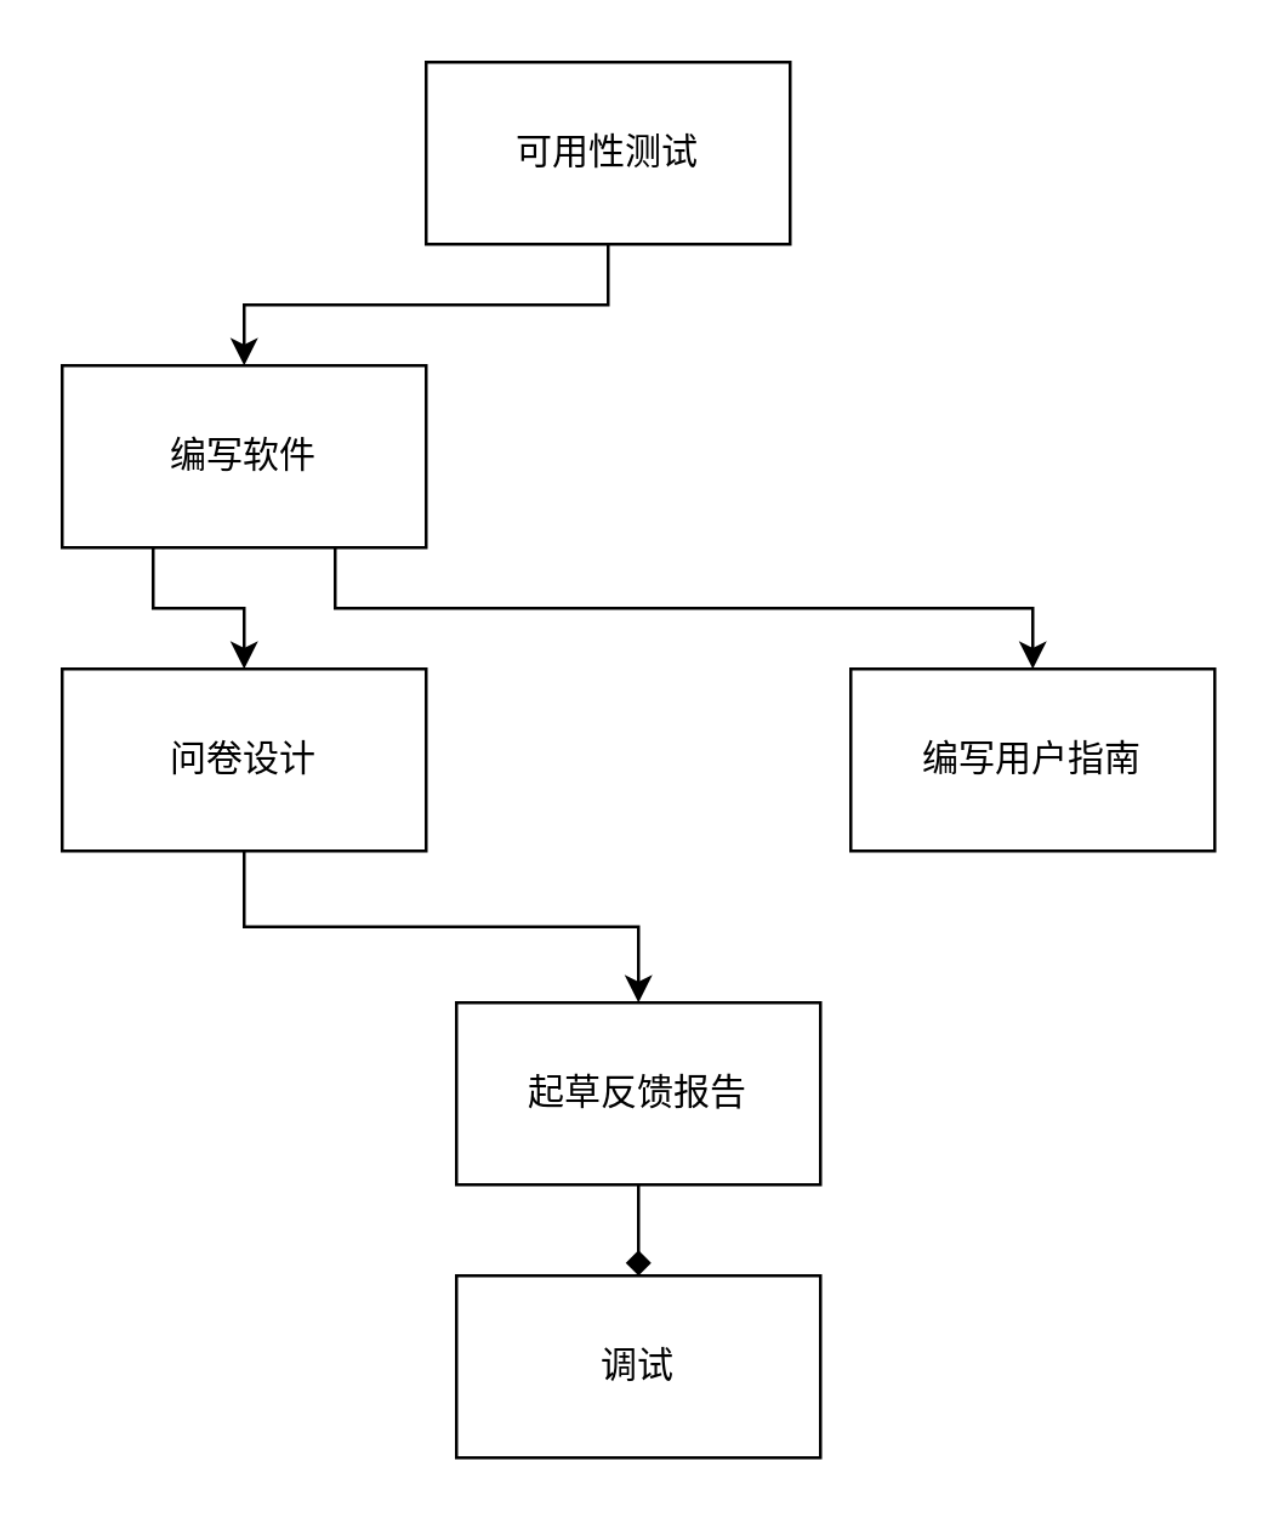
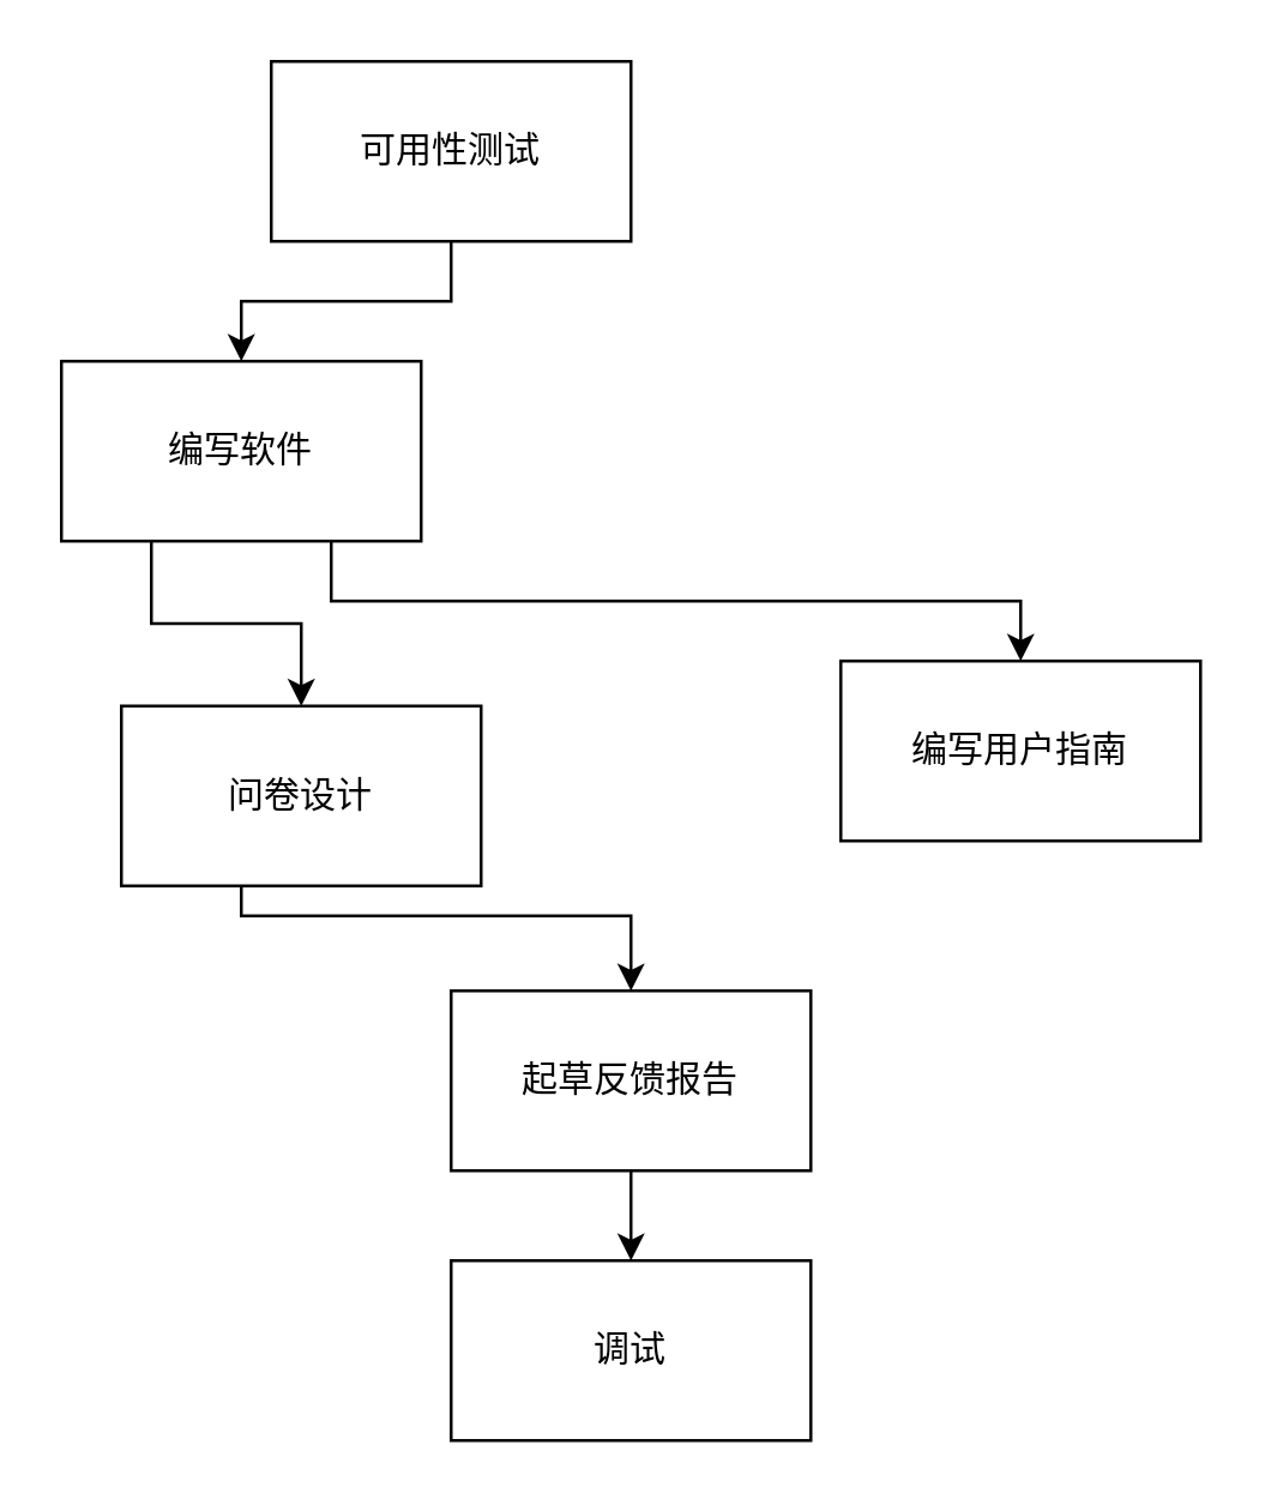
- <mxCell id="3" value="可用性测试" style="rounded=0;whiteSpace=wrap;html=1;" vertex="1" parent="1"><mxGeometry x="140" y="20" width="120" height="60" as="geometry" /></mxCell>
+ <mxCell id="3" value="可用性测试" style="rounded=0;whiteSpace=wrap;html=1;" vertex="1" parent="1"><mxGeometry x="90" y="20" width="120" height="60" as="geometry" /></mxCell>
- <mxCell id="10" value="问卷设计" style="rounded=0;whiteSpace=wrap;html=1;" vertex="1" parent="1"><mxGeometry x="20" y="220" width="120" height="60" as="geometry" /></mxCell>
+ <mxCell id="10" value="问卷设计" style="rounded=0;whiteSpace=wrap;html=1;" vertex="1" parent="1"><mxGeometry x="40" y="235" width="120" height="60" as="geometry" /></mxCell>
- <mxCell id="11" style="edgeStyle=orthogonalEdgeStyle;rounded=0;orthogonalLoop=1;jettySize=auto;html=1;exitX=0.5;exitY=1;exitDx=0;exitDy=0;entryX=0.5;entryY=0;entryDx=0;entryDy=0;endArrow=diamond;" edge="1" parent="1" source="12" target="7"><mxGeometry relative="1" as="geometry" /></mxCell>
+ <mxCell id="11" style="edgeStyle=orthogonalEdgeStyle;rounded=0;orthogonalLoop=1;jettySize=auto;html=1;exitX=0.5;exitY=1;exitDx=0;exitDy=0;entryX=0.5;entryY=0;entryDx=0;entryDy=0;" edge="1" parent="1" source="12" target="7"><mxGeometry relative="1" as="geometry" /></mxCell>
